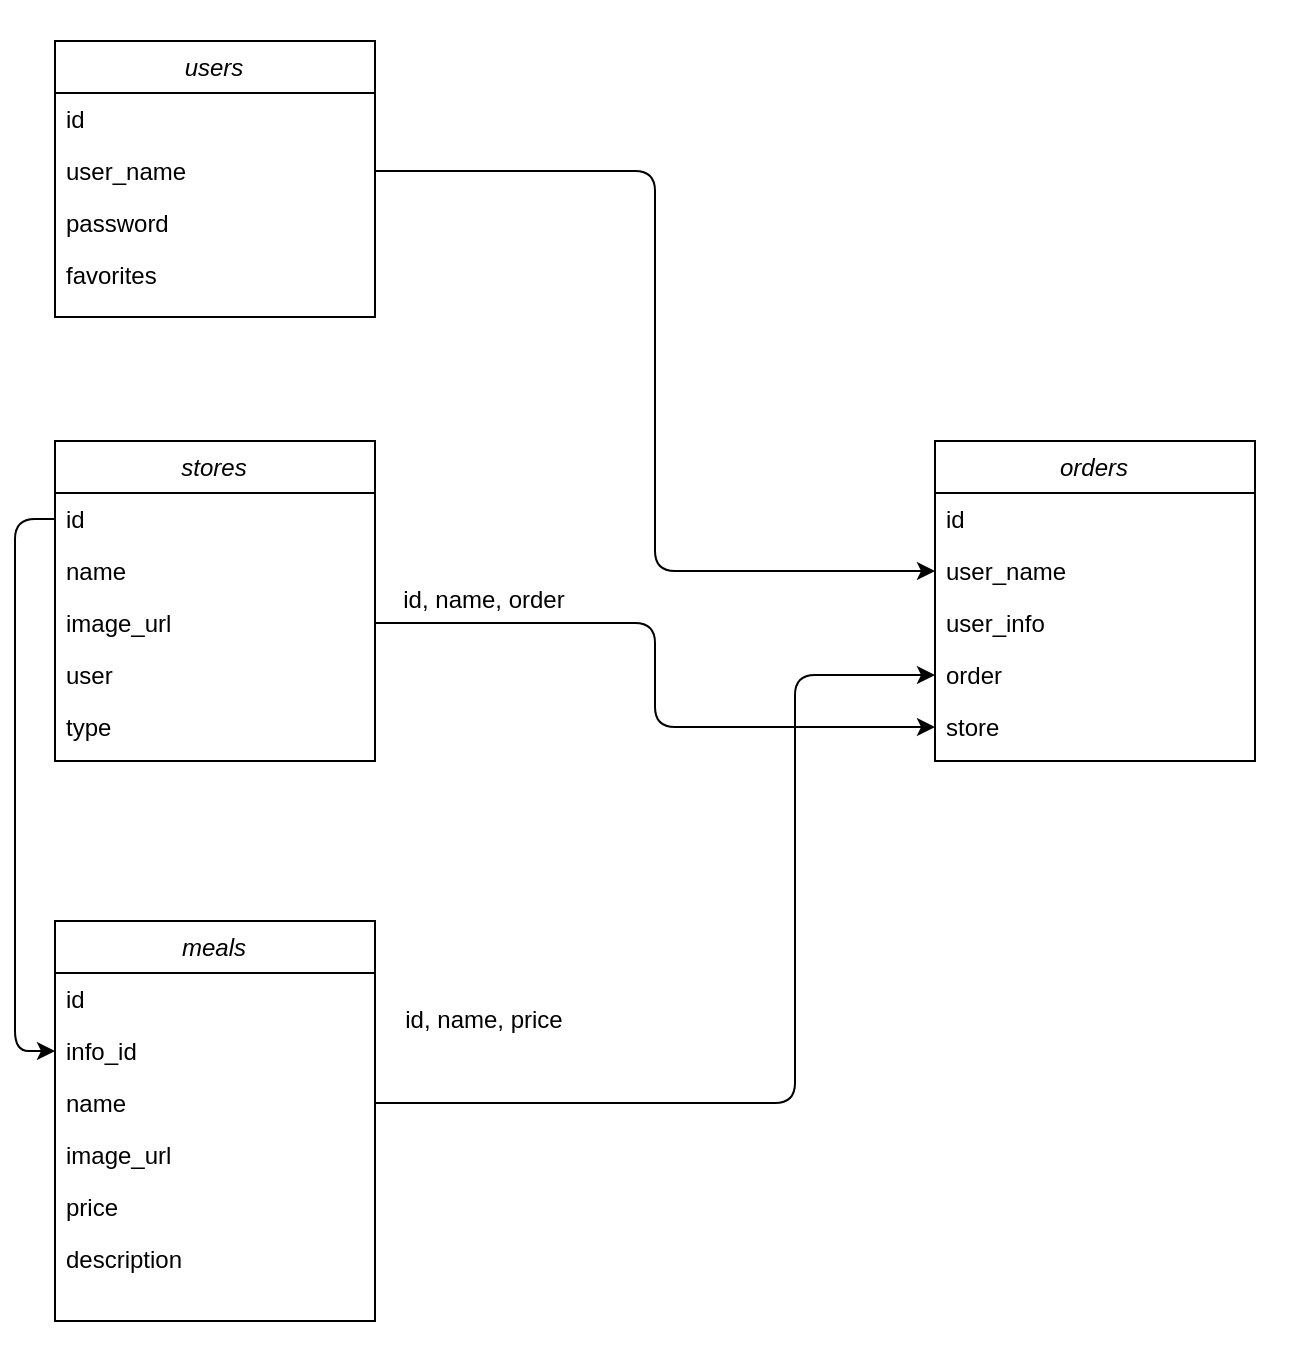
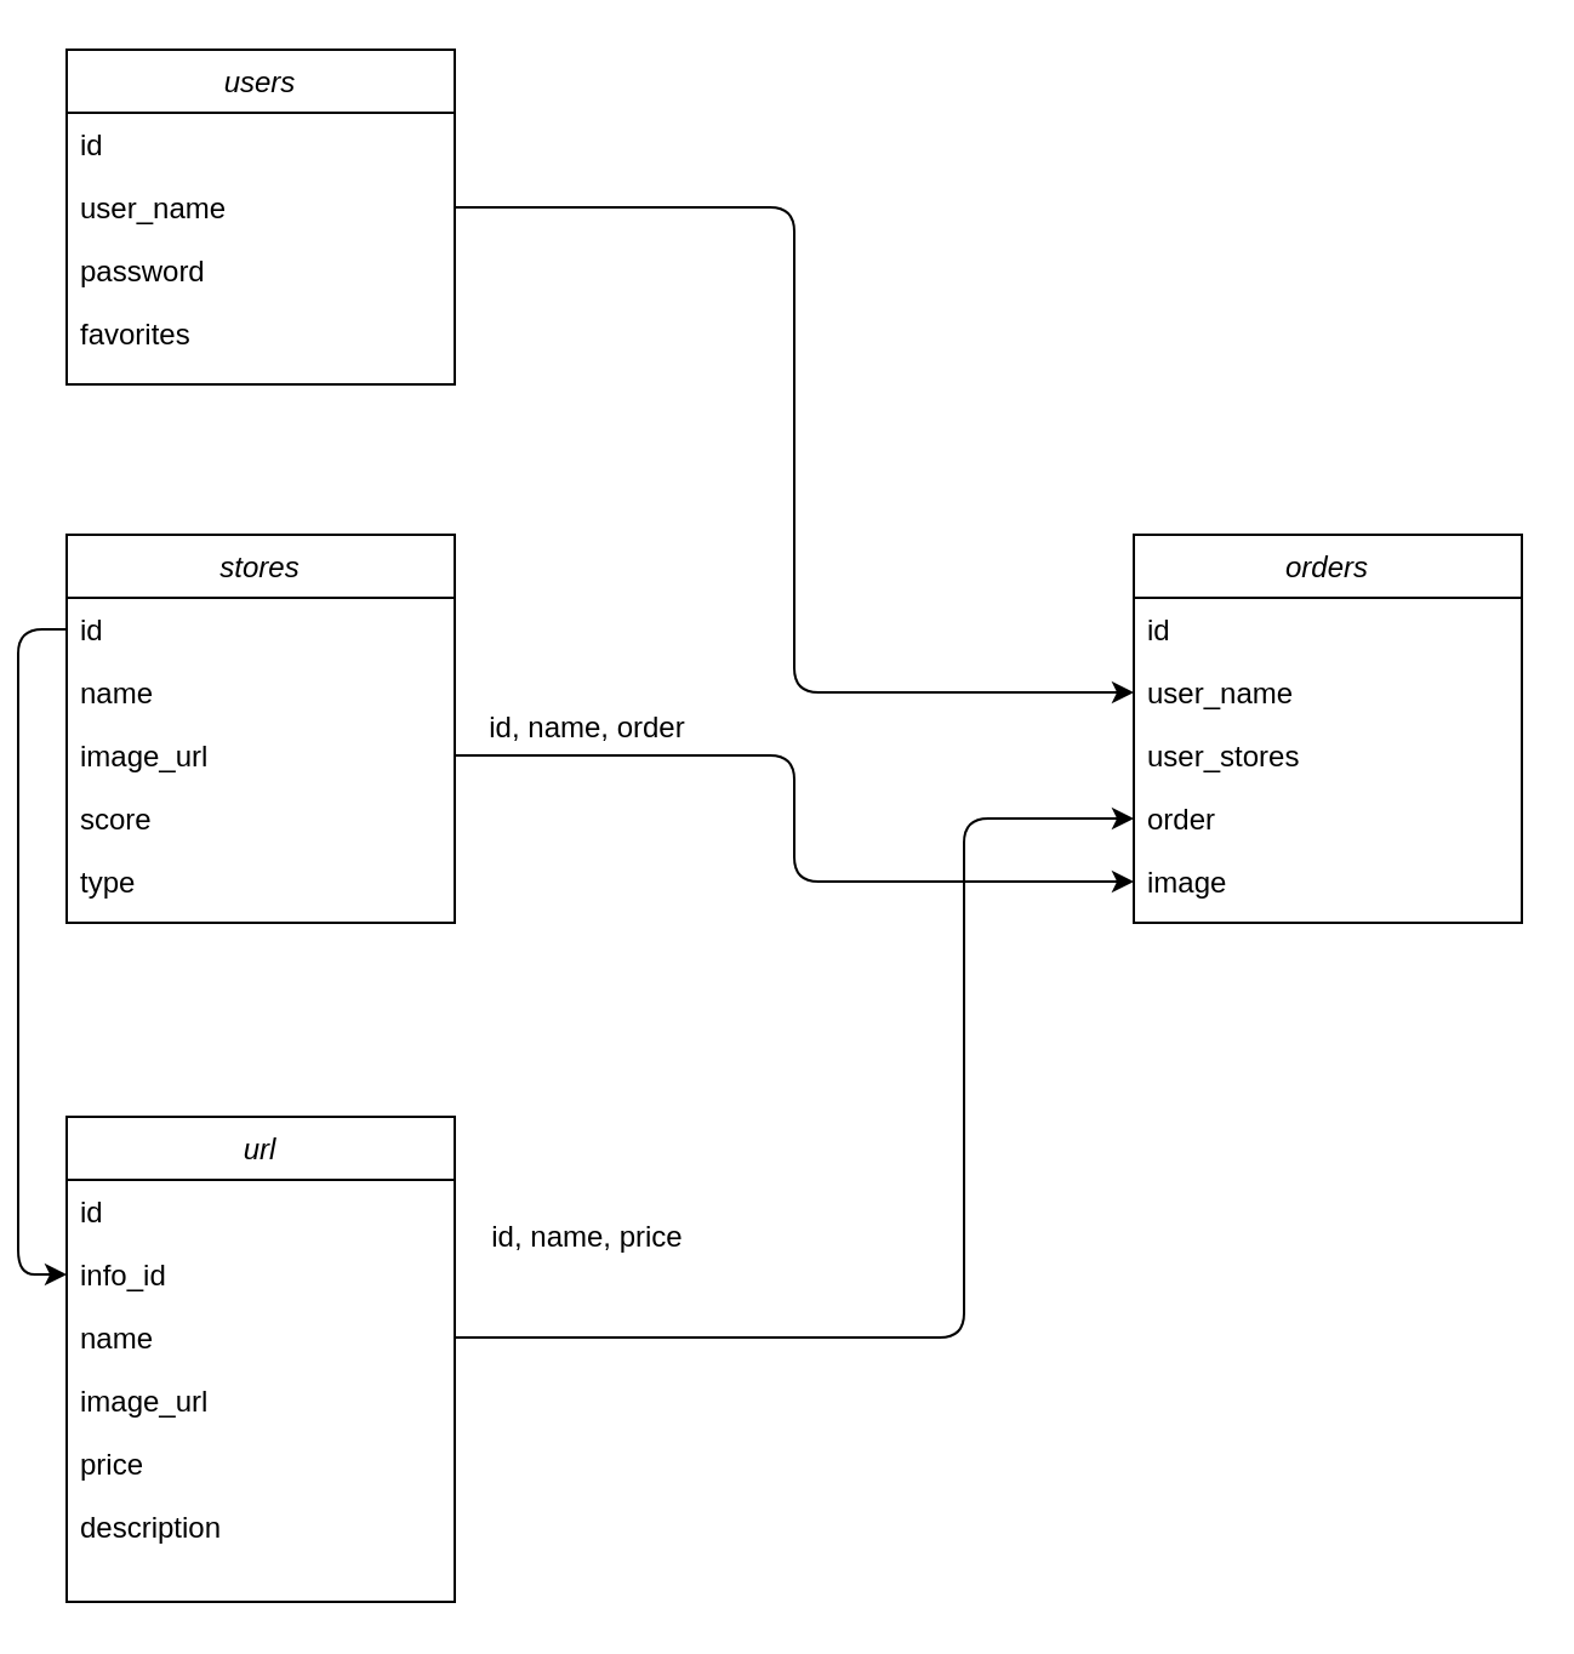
- <mxCell id="10" value="user_info" style="text;align=left;verticalAlign=top;spacingLeft=4;spacingRight=4;overflow=hidden;rotatable=0;points=[[0,0.5],[1,0.5]];portConstraint=eastwest;rounded=0;" vertex="1" parent="7"><mxGeometry y="78" width="160" height="26" as="geometry" /></mxCell>
+ <mxCell id="10" value="user_stores" style="text;align=left;verticalAlign=top;spacingLeft=4;spacingRight=4;overflow=hidden;rotatable=0;points=[[0,0.5],[1,0.5]];portConstraint=eastwest;rounded=0;" vertex="1" parent="7"><mxGeometry y="78" width="160" height="26" as="geometry" /></mxCell>
- <mxCell id="17" value="user" style="text;align=left;verticalAlign=top;spacingLeft=4;spacingRight=4;overflow=hidden;rotatable=0;points=[[0,0.5],[1,0.5]];portConstraint=eastwest;shadow=0;html=0;rounded=0;" vertex="1" parent="13"><mxGeometry y="104" width="160" height="26" as="geometry" /></mxCell>
+ <mxCell id="17" value="score" style="text;align=left;verticalAlign=top;spacingLeft=4;spacingRight=4;overflow=hidden;rotatable=0;points=[[0,0.5],[1,0.5]];portConstraint=eastwest;shadow=0;html=0;rounded=0;" vertex="1" parent="13"><mxGeometry y="104" width="160" height="26" as="geometry" /></mxCell>
- <mxCell id="12" value="store" style="text;align=left;verticalAlign=top;spacingLeft=4;spacingRight=4;overflow=hidden;rotatable=0;points=[[0,0.5],[1,0.5]];portConstraint=eastwest;shadow=0;html=0;rounded=0;" vertex="1" parent="7"><mxGeometry y="130" width="160" height="26" as="geometry" /></mxCell>
+ <mxCell id="12" value="image" style="text;align=left;verticalAlign=top;spacingLeft=4;spacingRight=4;overflow=hidden;rotatable=0;points=[[0,0.5],[1,0.5]];portConstraint=eastwest;shadow=0;html=0;rounded=0;" vertex="1" parent="7"><mxGeometry y="130" width="160" height="26" as="geometry" /></mxCell>
- <mxCell id="19" value="meals" style="swimlane;fontStyle=2;align=center;verticalAlign=top;childLayout=stackLayout;horizontal=1;startSize=26;horizontalStack=0;resizeParent=1;resizeLast=0;collapsible=1;marginBottom=0;shadow=0;strokeWidth=1;rounded=0;" vertex="1" parent="1"><mxGeometry x="20" y="460" width="160" height="200" as="geometry"><mxRectangle x="230" y="140" width="160" height="26" as="alternateBounds" /></mxGeometry></mxCell>
+ <mxCell id="19" value="url" style="swimlane;fontStyle=2;align=center;verticalAlign=top;childLayout=stackLayout;horizontal=1;startSize=26;horizontalStack=0;resizeParent=1;resizeLast=0;collapsible=1;marginBottom=0;shadow=0;strokeWidth=1;rounded=0;" vertex="1" parent="1"><mxGeometry x="20" y="460" width="160" height="200" as="geometry"><mxRectangle x="230" y="140" width="160" height="26" as="alternateBounds" /></mxGeometry></mxCell>
